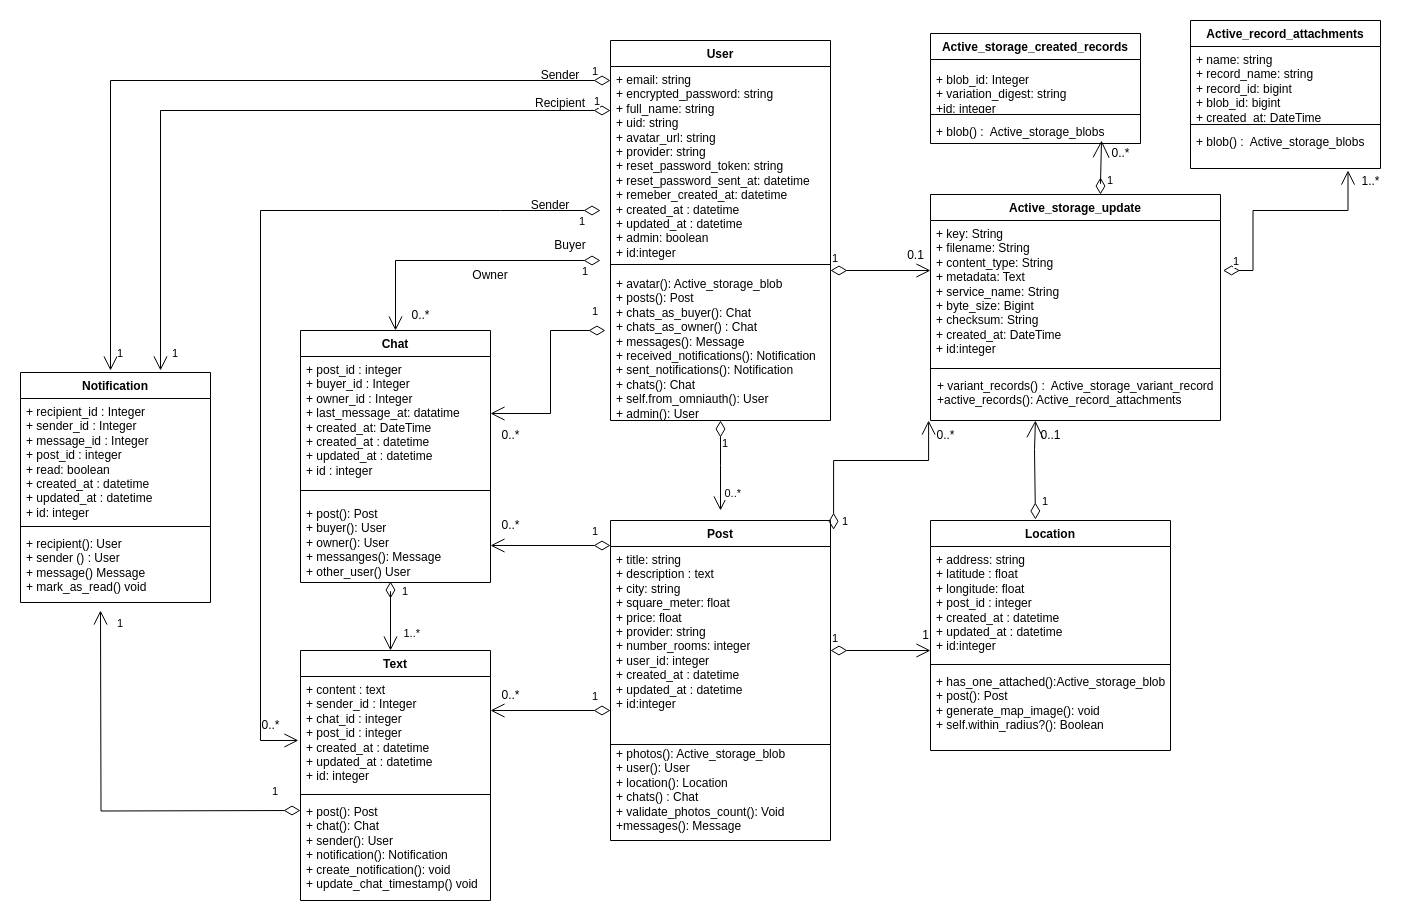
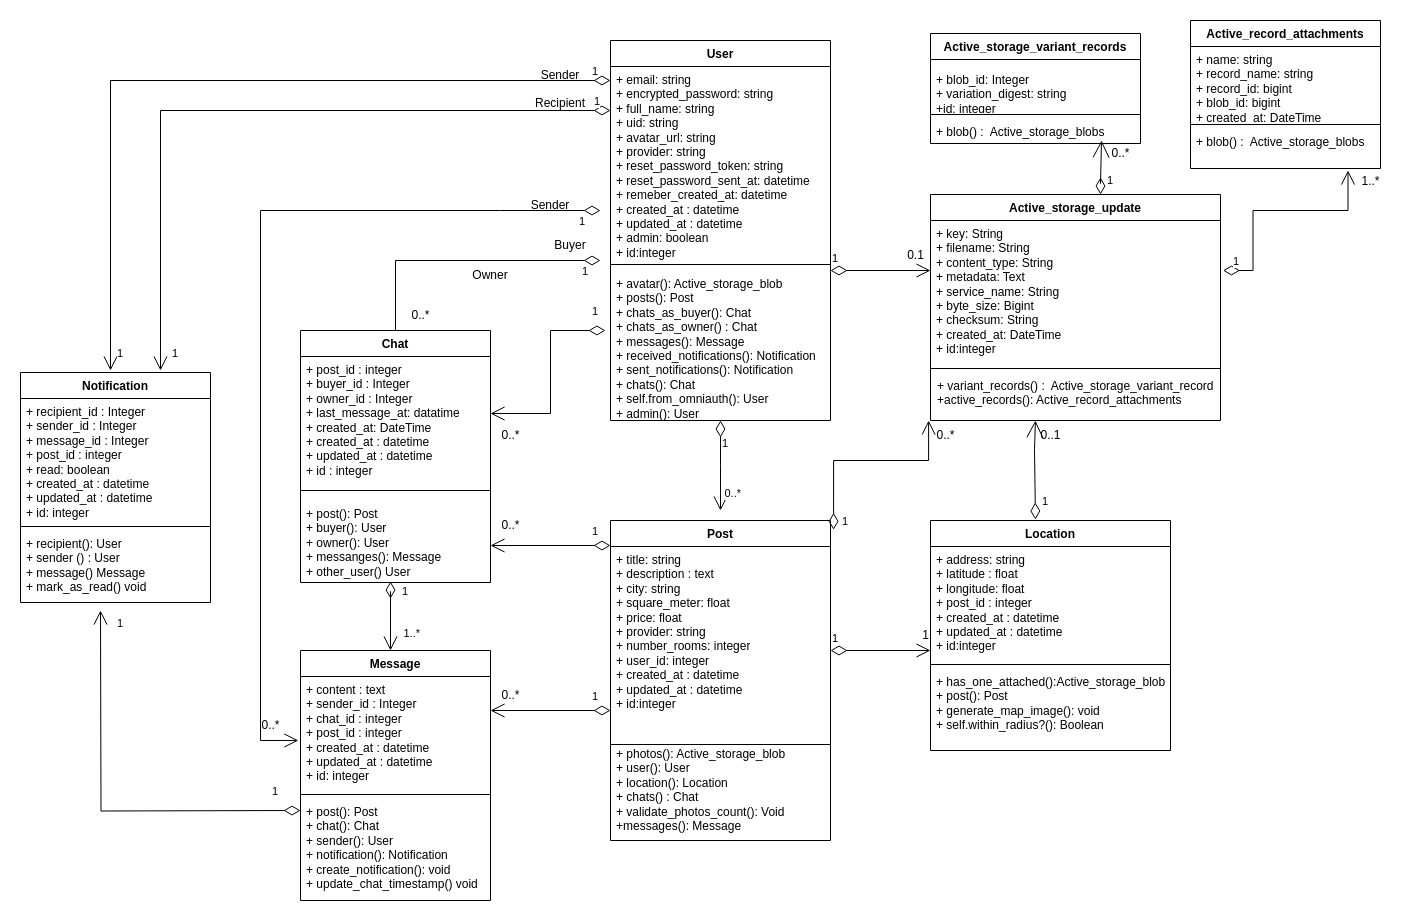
- <mxCell id="51" value="Active_storage_created_records" style="swimlane;fontStyle=1;align=center;verticalAlign=top;childLayout=stackLayout;horizontal=1;startSize=26;horizontalStack=0;resizeParent=1;resizeParentMax=0;resizeLast=0;collapsible=1;marginBottom=0;whiteSpace=wrap;html=1;container=0;" vertex="1" parent="50"><mxGeometry width="210" height="110" as="geometry"><mxRectangle x="260" y="80" width="100" height="30" as="alternateBounds" /></mxGeometry></mxCell>
+ <mxCell id="51" value="Active_storage_variant_records" style="swimlane;fontStyle=1;align=center;verticalAlign=top;childLayout=stackLayout;horizontal=1;startSize=26;horizontalStack=0;resizeParent=1;resizeParentMax=0;resizeLast=0;collapsible=1;marginBottom=0;whiteSpace=wrap;html=1;container=0;" vertex="1" parent="50"><mxGeometry width="210" height="110" as="geometry"><mxRectangle x="260" y="80" width="100" height="30" as="alternateBounds" /></mxGeometry></mxCell>
- <mxCell id="43" value="1" style="endArrow=open;html=1;endSize=12;startArrow=diamondThin;startSize=14;startFill=0;edgeStyle=orthogonalEdgeStyle;align=left;verticalAlign=bottom;rounded=0;exitX=1;exitY=1;exitDx=0;exitDy=0;" edge="1" parent="1" source="46" target="38"><mxGeometry x="-0.855" y="20" relative="1" as="geometry"><mxPoint x="610" y="200" as="sourcePoint" /><mxPoint x="495" y="283" as="targetPoint" /><Array as="points"><mxPoint x="395" y="260" /></Array><mxPoint as="offset" /></mxGeometry></mxCell>
+ <mxCell id="43" value="1" style="endArrow=none;html=1;endSize=12;startArrow=diamondThin;startSize=14;startFill=0;edgeStyle=orthogonalEdgeStyle;align=left;verticalAlign=bottom;rounded=0;exitX=1;exitY=1;exitDx=0;exitDy=0;" edge="1" parent="1" source="46" target="38"><mxGeometry x="-0.855" y="20" relative="1" as="geometry"><mxPoint x="610" y="200" as="sourcePoint" /><mxPoint x="495" y="283" as="targetPoint" /><Array as="points"><mxPoint x="395" y="260" /></Array><mxPoint as="offset" /></mxGeometry></mxCell>
- <mxCell id="54" value="Text" style="swimlane;fontStyle=1;align=center;verticalAlign=top;childLayout=stackLayout;horizontal=1;startSize=26;horizontalStack=0;resizeParent=1;resizeParentMax=0;resizeLast=0;collapsible=1;marginBottom=0;whiteSpace=wrap;html=1;" vertex="1" parent="1"><mxGeometry x="300" y="650" width="190" height="250" as="geometry" /></mxCell>
+ <mxCell id="54" value="Message" style="swimlane;fontStyle=1;align=center;verticalAlign=top;childLayout=stackLayout;horizontal=1;startSize=26;horizontalStack=0;resizeParent=1;resizeParentMax=0;resizeLast=0;collapsible=1;marginBottom=0;whiteSpace=wrap;html=1;" vertex="1" parent="1"><mxGeometry x="300" y="650" width="190" height="250" as="geometry" /></mxCell>
